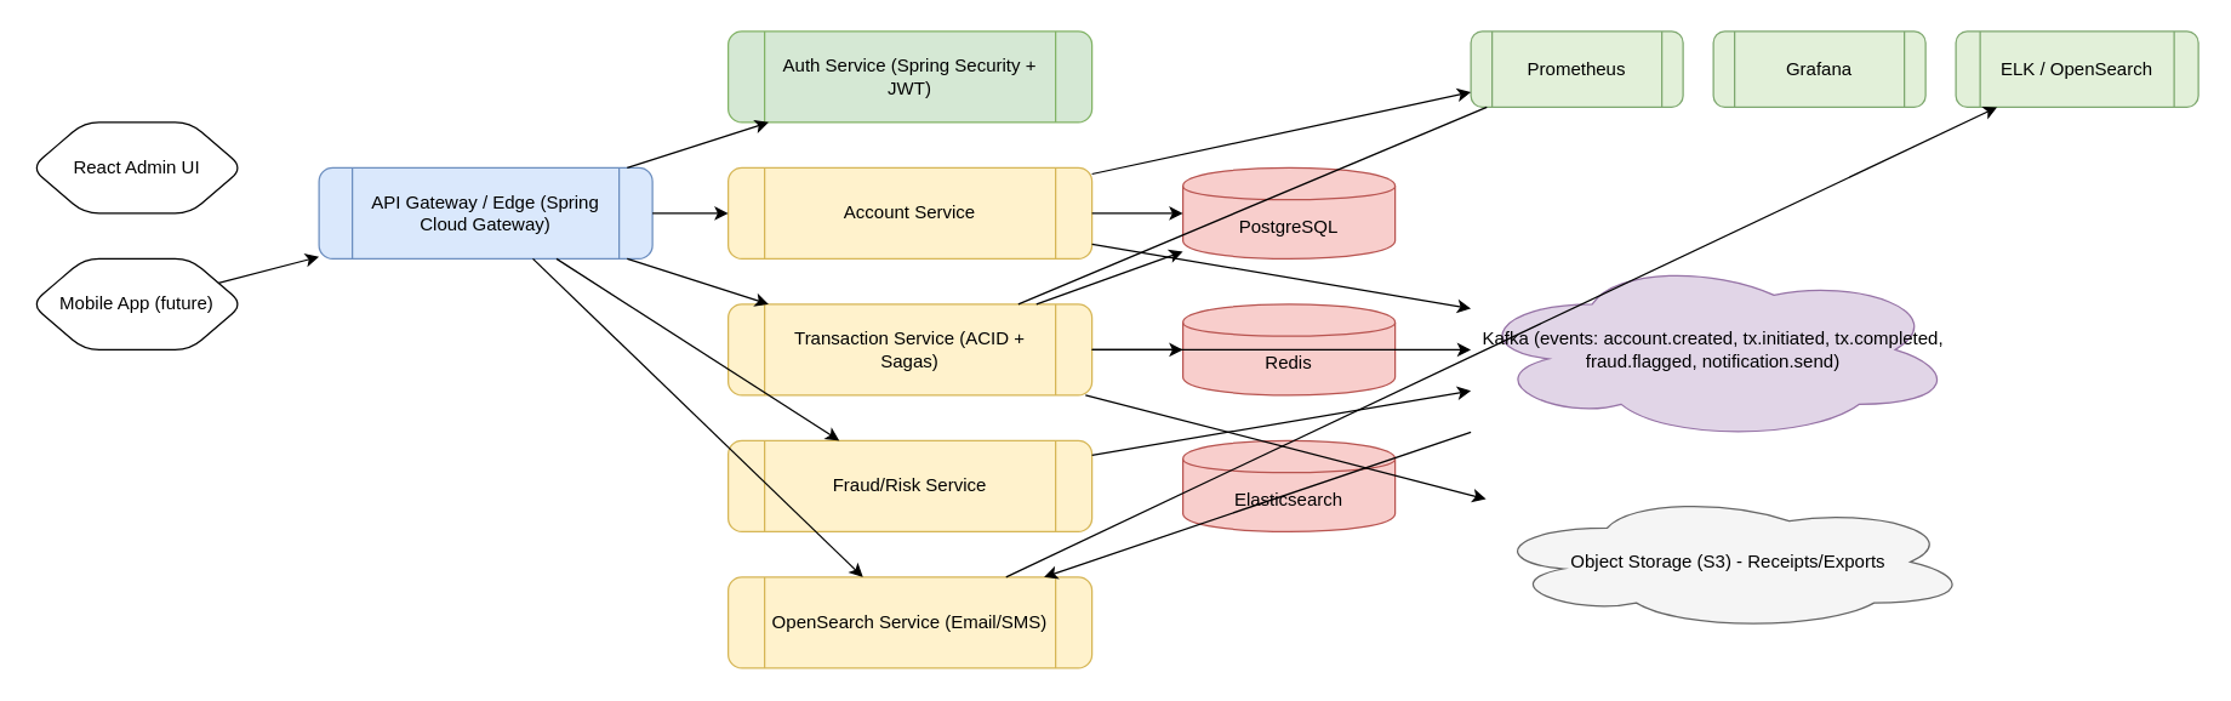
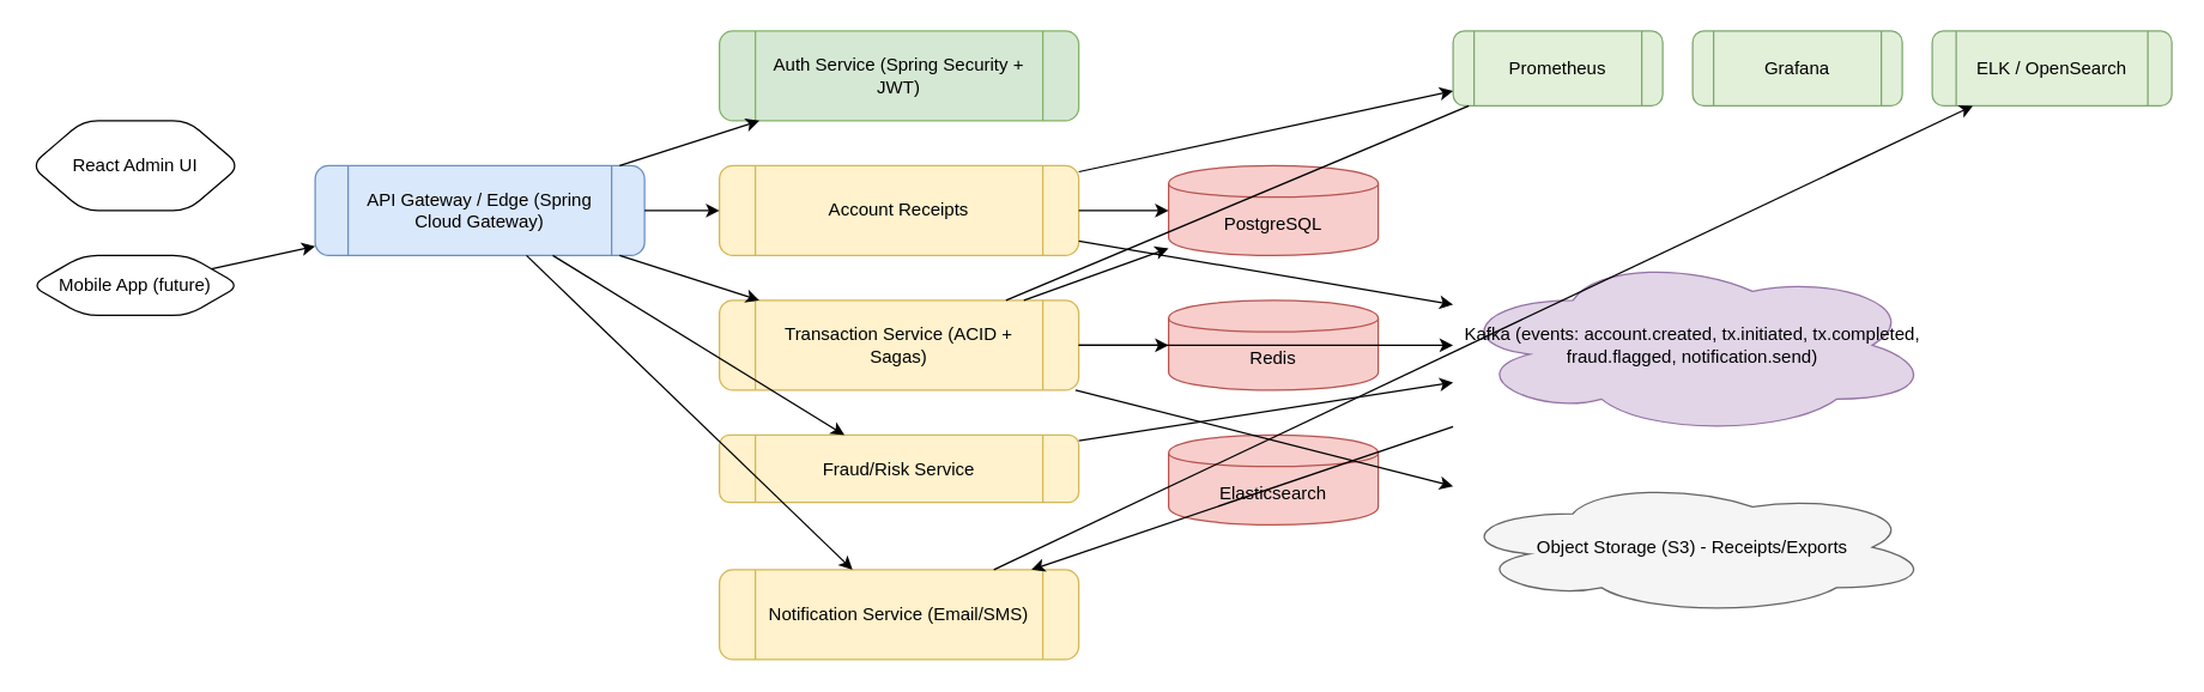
- <mxCell id="6" value="Account Service" style="shape=process;whiteSpace=wrap;html=1;rounded=1;align=center;fontSize=12;fillColor=#fff2cc;strokeColor=#d6b656;" vertex="1" parent="1"><mxGeometry x="480" y="110" width="240" height="60" as="geometry" /></mxCell>
+ <mxCell id="6" value="Account Receipts" style="shape=process;whiteSpace=wrap;html=1;rounded=1;align=center;fontSize=12;fillColor=#fff2cc;strokeColor=#d6b656;" vertex="1" parent="1"><mxGeometry x="480" y="110" width="240" height="60" as="geometry" /></mxCell>
- <mxCell id="3" value="Mobile App (future)" style="shape=hexagon;perimeter=hexagonPerimeter;whiteSpace=wrap;html=1;rounded=1;shadow=0;align=center;fontSize=12;" vertex="1" parent="1"><mxGeometry x="20" y="170" width="140" height="60" as="geometry" /></mxCell>
+ <mxCell id="3" value="Mobile App (future)" style="shape=hexagon;perimeter=hexagonPerimeter;whiteSpace=wrap;html=1;rounded=1;shadow=0;align=center;fontSize=12;" vertex="1" parent="1"><mxGeometry x="20" y="170" width="140" height="40" as="geometry" /></mxCell>
- <mxCell id="8" value="Fraud/Risk Service" style="shape=process;whiteSpace=wrap;html=1;rounded=1;align=center;fontSize=12;fillColor=#fff2cc;strokeColor=#d6b656;" vertex="1" parent="1"><mxGeometry x="480" y="290" width="240" height="60" as="geometry" /></mxCell>
+ <mxCell id="8" value="Fraud/Risk Service" style="shape=process;whiteSpace=wrap;html=1;rounded=1;align=center;fontSize=12;fillColor=#fff2cc;strokeColor=#d6b656;" vertex="1" parent="1"><mxGeometry x="480" y="290" width="240" height="45" as="geometry" /></mxCell>
- <mxCell id="17" value="Object Storage (S3) - Receipts/Exports" style="shape=cloud;whiteSpace=wrap;html=1;align=center;fontSize=12;fillColor=#f5f5f5;strokeColor=#666666;" vertex="1" parent="1"><mxGeometry x="980" y="325" width="320" height="90" as="geometry" /></mxCell>
+ <mxCell id="17" value="Object Storage (S3) - Receipts/Exports" style="shape=cloud;whiteSpace=wrap;html=1;align=center;fontSize=12;fillColor=#f5f5f5;strokeColor=#666666;" vertex="1" parent="1"><mxGeometry x="970" y="320" width="320" height="90" as="geometry" /></mxCell>
- <mxCell id="9" value="OpenSearch Service (Email/SMS)" style="shape=process;whiteSpace=wrap;html=1;rounded=1;align=center;fontSize=12;fillColor=#fff2cc;strokeColor=#d6b656;" vertex="1" parent="1"><mxGeometry x="480" y="380" width="240" height="60" as="geometry" /></mxCell>
+ <mxCell id="9" value="Notification Service (Email/SMS)" style="shape=process;whiteSpace=wrap;html=1;rounded=1;align=center;fontSize=12;fillColor=#fff2cc;strokeColor=#d6b656;" vertex="1" parent="1"><mxGeometry x="480" y="380" width="240" height="60" as="geometry" /></mxCell>
